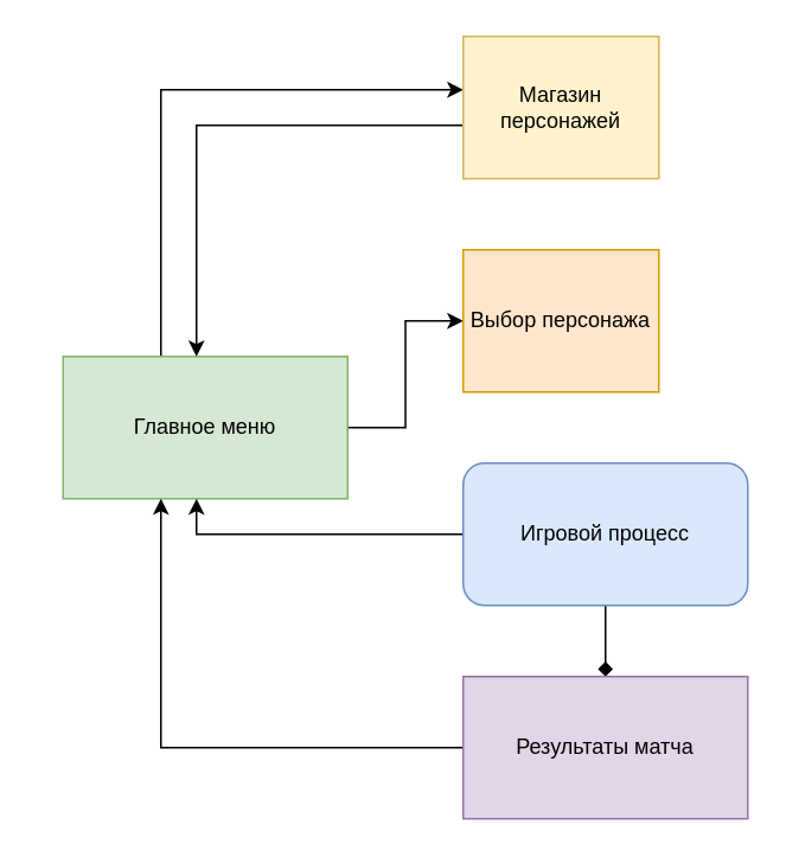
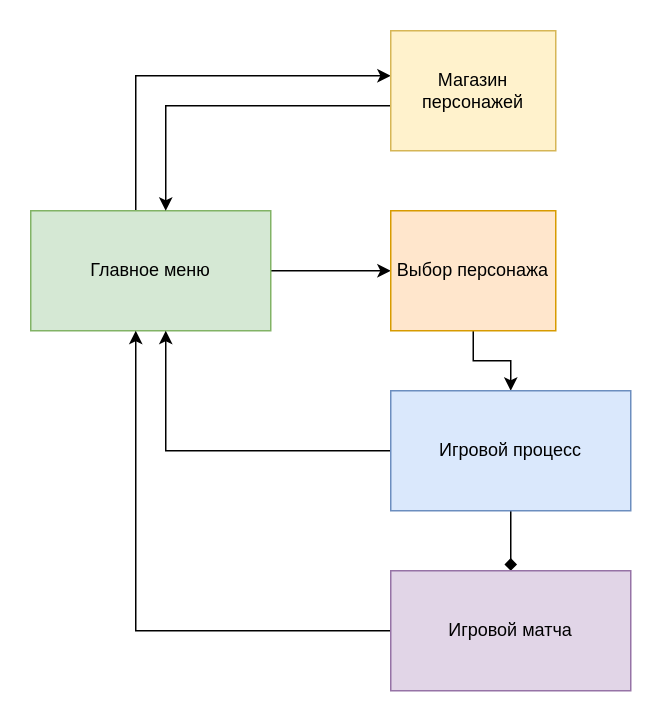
- <mxCell id="4" value="Главное меню" style="rounded=0;whiteSpace=wrap;html=1;fillColor=#d5e8d4;strokeColor=#82b366;" vertex="1" parent="1"><mxGeometry x="35" y="200" width="160" height="80" as="geometry" /></mxCell>
+ <mxCell id="4" value="Главное меню" style="rounded=0;whiteSpace=wrap;html=1;fillColor=#d5e8d4;strokeColor=#82b366;" vertex="1" parent="1"><mxGeometry x="20" y="140" width="160" height="80" as="geometry" /></mxCell>
+ <mxCell id="5" style="edgeStyle=orthogonalEdgeStyle;rounded=0;orthogonalLoop=1;jettySize=auto;html=1;" edge="1" parent="1" source="6" target="11"><mxGeometry relative="1" as="geometry" /></mxCell>
- <mxCell id="11" value="Игровой процесс" style="whiteSpace=wrap;html=1;fillColor=#dae8fc;strokeColor=#6c8ebf;rounded=1;" vertex="1" parent="1"><mxGeometry x="260" y="260" width="160" height="80" as="geometry" /></mxCell>
+ <mxCell id="11" value="Игровой процесс" style="rounded=0;whiteSpace=wrap;html=1;fillColor=#dae8fc;strokeColor=#6c8ebf;" vertex="1" parent="1"><mxGeometry x="260" y="260" width="160" height="80" as="geometry" /></mxCell>
- <mxCell id="13" value="Результаты матча" style="rounded=0;whiteSpace=wrap;html=1;fillColor=#e1d5e7;strokeColor=#9673a6;" vertex="1" parent="1"><mxGeometry x="260" y="380" width="160" height="80" as="geometry" /></mxCell>
+ <mxCell id="13" value="Игровой матча" style="rounded=0;whiteSpace=wrap;html=1;fillColor=#e1d5e7;strokeColor=#9673a6;" vertex="1" parent="1"><mxGeometry x="260" y="380" width="160" height="80" as="geometry" /></mxCell>
